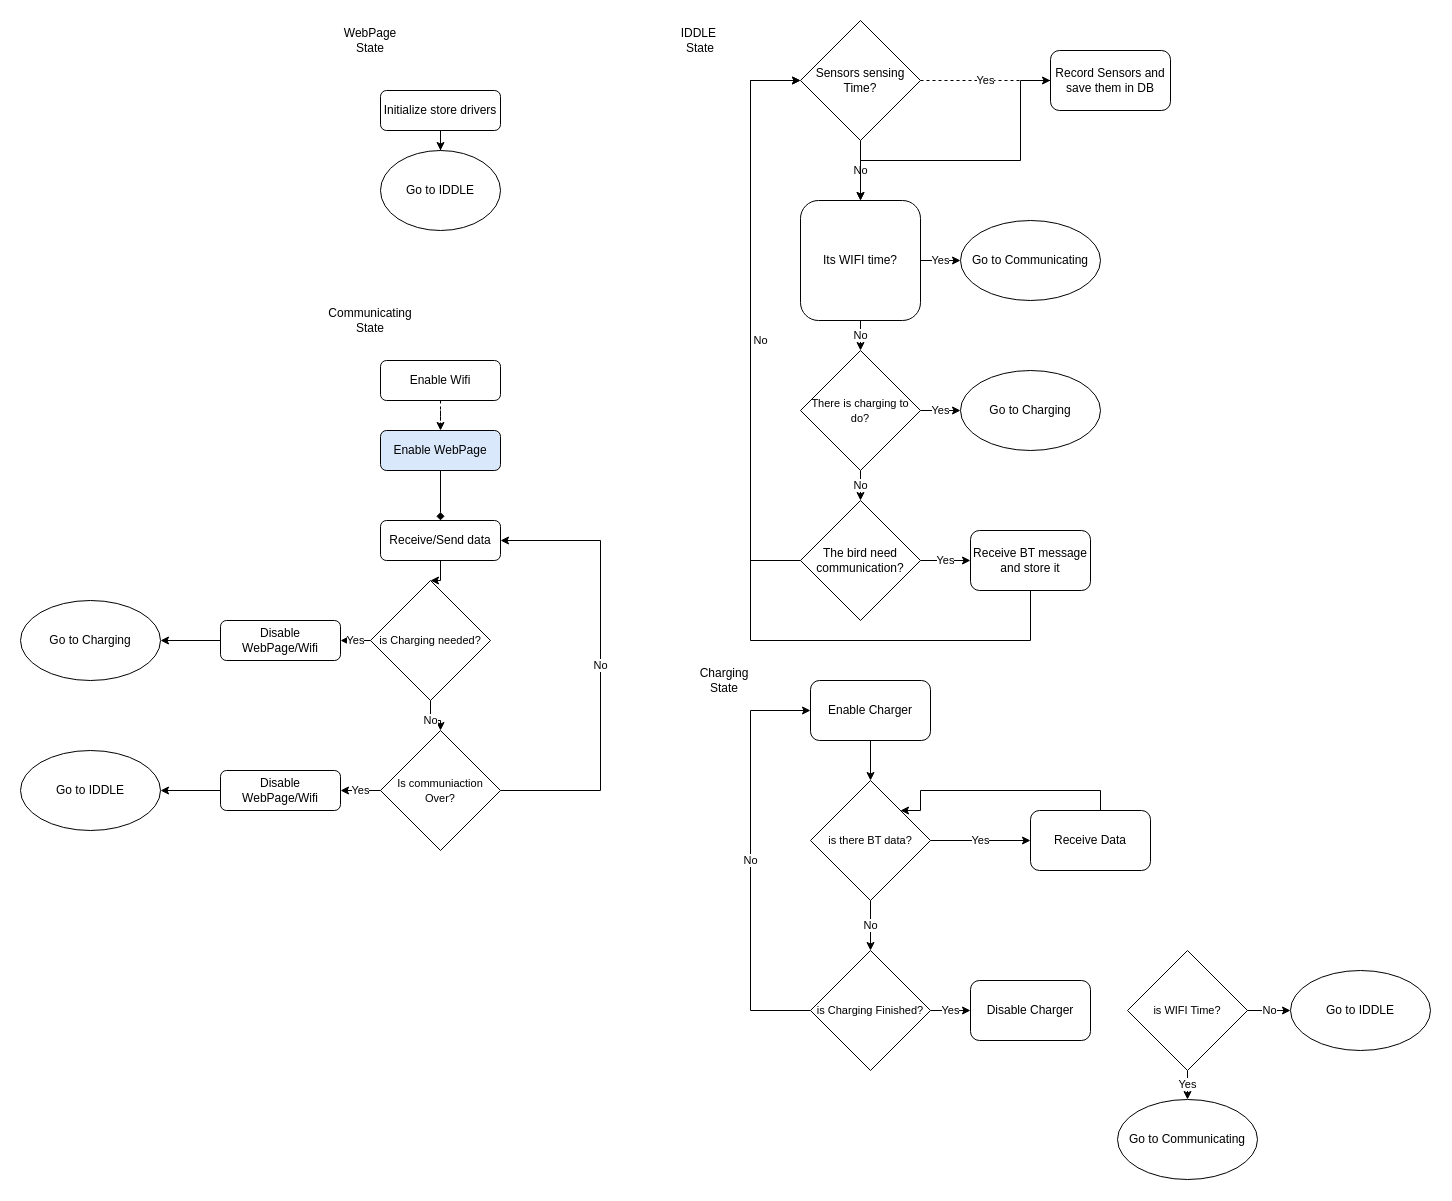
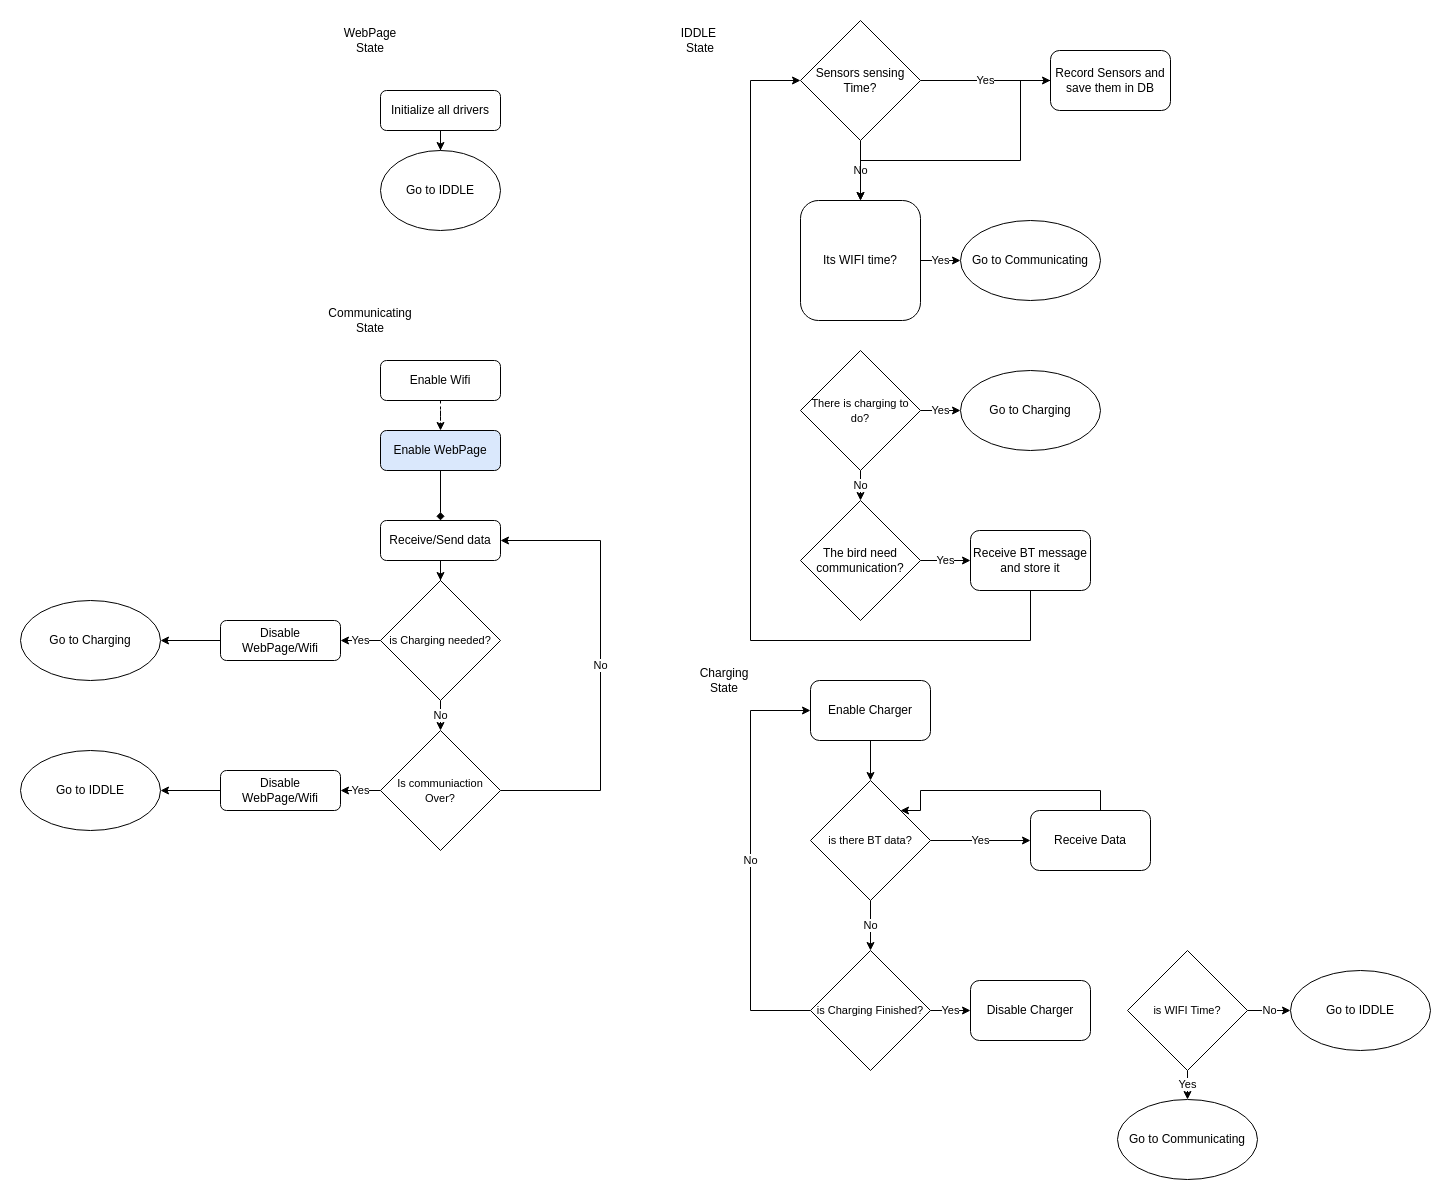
- <mxCell id="8" value="Yes" style="edgeStyle=orthogonalEdgeStyle;rounded=0;orthogonalLoop=1;jettySize=auto;html=1;dashed=1;" edge="1" parent="1" source="9" target="20"><mxGeometry relative="1" as="geometry" /></mxCell>
+ <mxCell id="8" value="Yes" style="edgeStyle=orthogonalEdgeStyle;rounded=0;orthogonalLoop=1;jettySize=auto;html=1;" edge="1" parent="1" source="9" target="20"><mxGeometry relative="1" as="geometry" /></mxCell>
- <mxCell id="3" value="Initialize store drivers" style="rounded=1;whiteSpace=wrap;html=1;fontSize=12;glass=0;strokeWidth=1;shadow=0;" parent="1" vertex="1"><mxGeometry x="380" y="90" width="120" height="40" as="geometry" /></mxCell>
+ <mxCell id="3" value="Initialize all drivers" style="rounded=1;whiteSpace=wrap;html=1;fontSize=12;glass=0;strokeWidth=1;shadow=0;" parent="1" vertex="1"><mxGeometry x="380" y="90" width="120" height="40" as="geometry" /></mxCell>
- <mxCell id="10" value="No" style="edgeStyle=orthogonalEdgeStyle;rounded=0;orthogonalLoop=1;jettySize=auto;html=1;" edge="1" parent="1" source="12" target="18"><mxGeometry relative="1" as="geometry" /></mxCell>
- <mxCell id="14" value="No" style="edgeStyle=orthogonalEdgeStyle;rounded=0;orthogonalLoop=1;jettySize=auto;html=1;entryX=0;entryY=0.5;entryDx=0;entryDy=0;" edge="1" parent="1" source="15" target="9"><mxGeometry x="-0.069" y="-10" relative="1" as="geometry"><Array as="points"><mxPoint x="750" y="560" /><mxPoint x="750" y="80" /></Array><mxPoint as="offset" /></mxGeometry></mxCell>
- <mxCell id="32" value="&lt;font style=&quot;font-size: 11px&quot;&gt;is Charging needed?&lt;/font&gt;" style="rhombus;whiteSpace=wrap;html=1;" vertex="1" parent="1"><mxGeometry x="370" y="580" width="120" height="120" as="geometry" /></mxCell>
+ <mxCell id="32" value="&lt;font style=&quot;font-size: 11px&quot;&gt;is Charging needed?&lt;/font&gt;" style="rhombus;whiteSpace=wrap;html=1;" vertex="1" parent="1"><mxGeometry x="380" y="580" width="120" height="120" as="geometry" /></mxCell>
